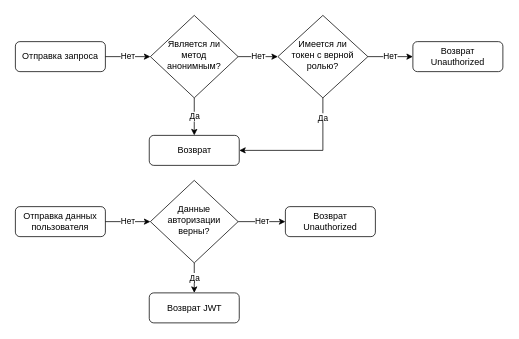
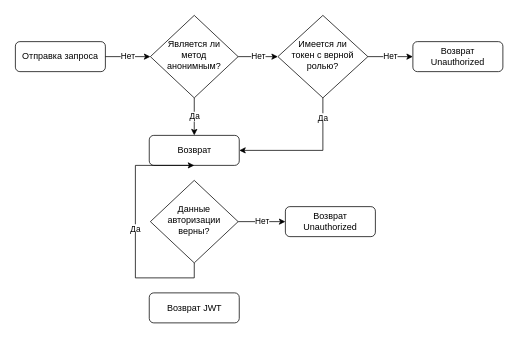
- <mxCell id="13" value="Отправка данных пользователя" style="rounded=1;whiteSpace=wrap;html=1;fontSize=12;glass=0;strokeWidth=1;shadow=0;" vertex="1" parent="1"><mxGeometry x="20" y="275" width="120" height="40" as="geometry" /></mxCell>
- <mxCell id="19" value="Нет" style="edgeStyle=orthogonalEdgeStyle;rounded=0;orthogonalLoop=1;jettySize=auto;html=1;entryX=0;entryY=0.5;entryDx=0;entryDy=0;exitX=1;exitY=0.5;exitDx=0;exitDy=0;" edge="1" parent="1" target="16" source="13"><mxGeometry relative="1" as="geometry"><mxPoint x="140" y="295" as="sourcePoint" /><mxPoint x="310" y="185" as="targetPoint" /></mxGeometry></mxCell>
- <mxCell id="14" value="Да" style="edgeStyle=orthogonalEdgeStyle;rounded=0;orthogonalLoop=1;jettySize=auto;html=1;entryX=0.5;entryY=0;entryDx=0;entryDy=0;exitX=0.5;exitY=1;exitDx=0;exitDy=0;" edge="1" parent="1" source="16" target="15"><mxGeometry relative="1" as="geometry"><mxPoint x="220" y="375" as="sourcePoint" /><mxPoint x="230" y="335" as="targetPoint" /></mxGeometry></mxCell>
+ <mxCell id="14" value="Да" style="edgeStyle=orthogonalEdgeStyle;rounded=0;orthogonalLoop=1;jettySize=auto;html=1;exitX=0.5;exitY=1;exitDx=0;exitDy=0;" edge="1" parent="1" source="16" target="4"><mxGeometry relative="1" as="geometry"><mxPoint x="220" y="375" as="sourcePoint" /><mxPoint x="230" y="335" as="targetPoint" /></mxGeometry></mxCell>
